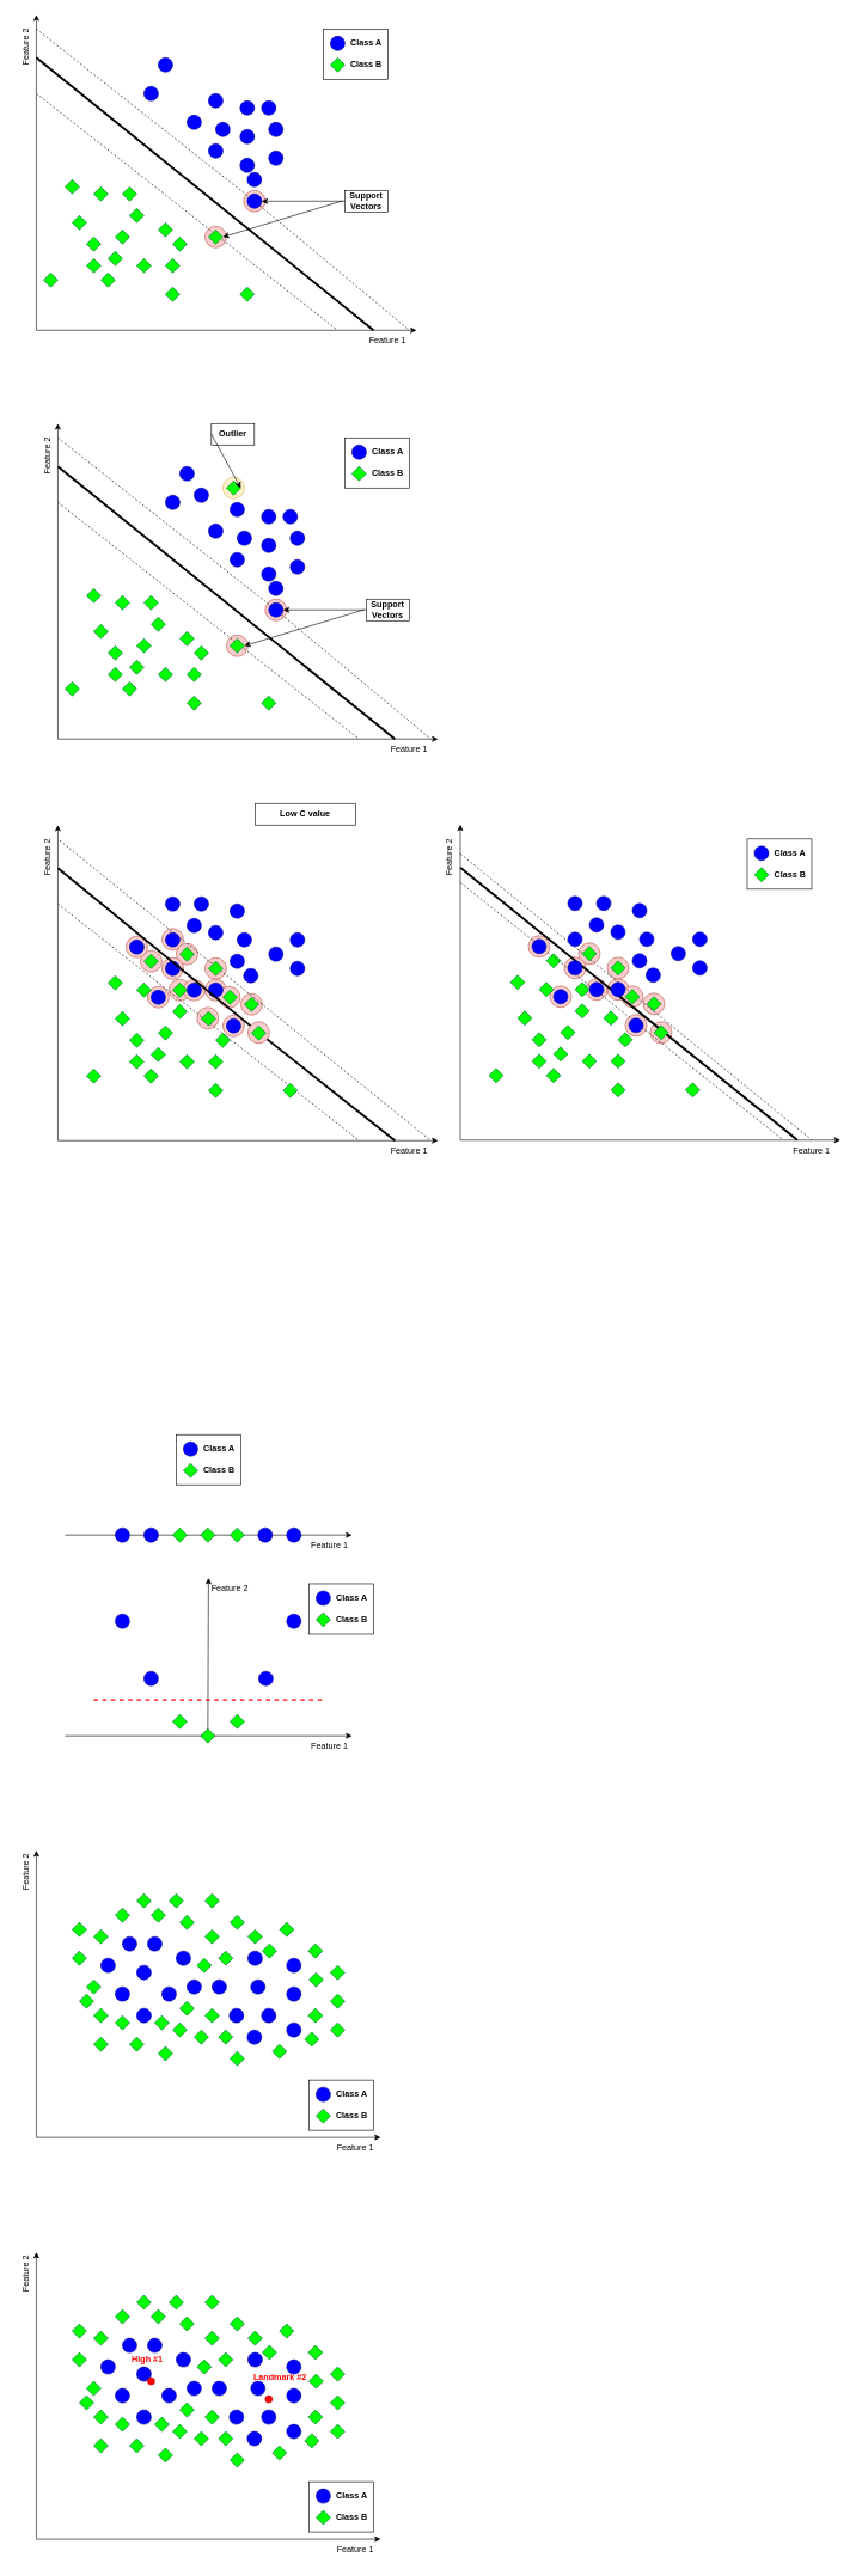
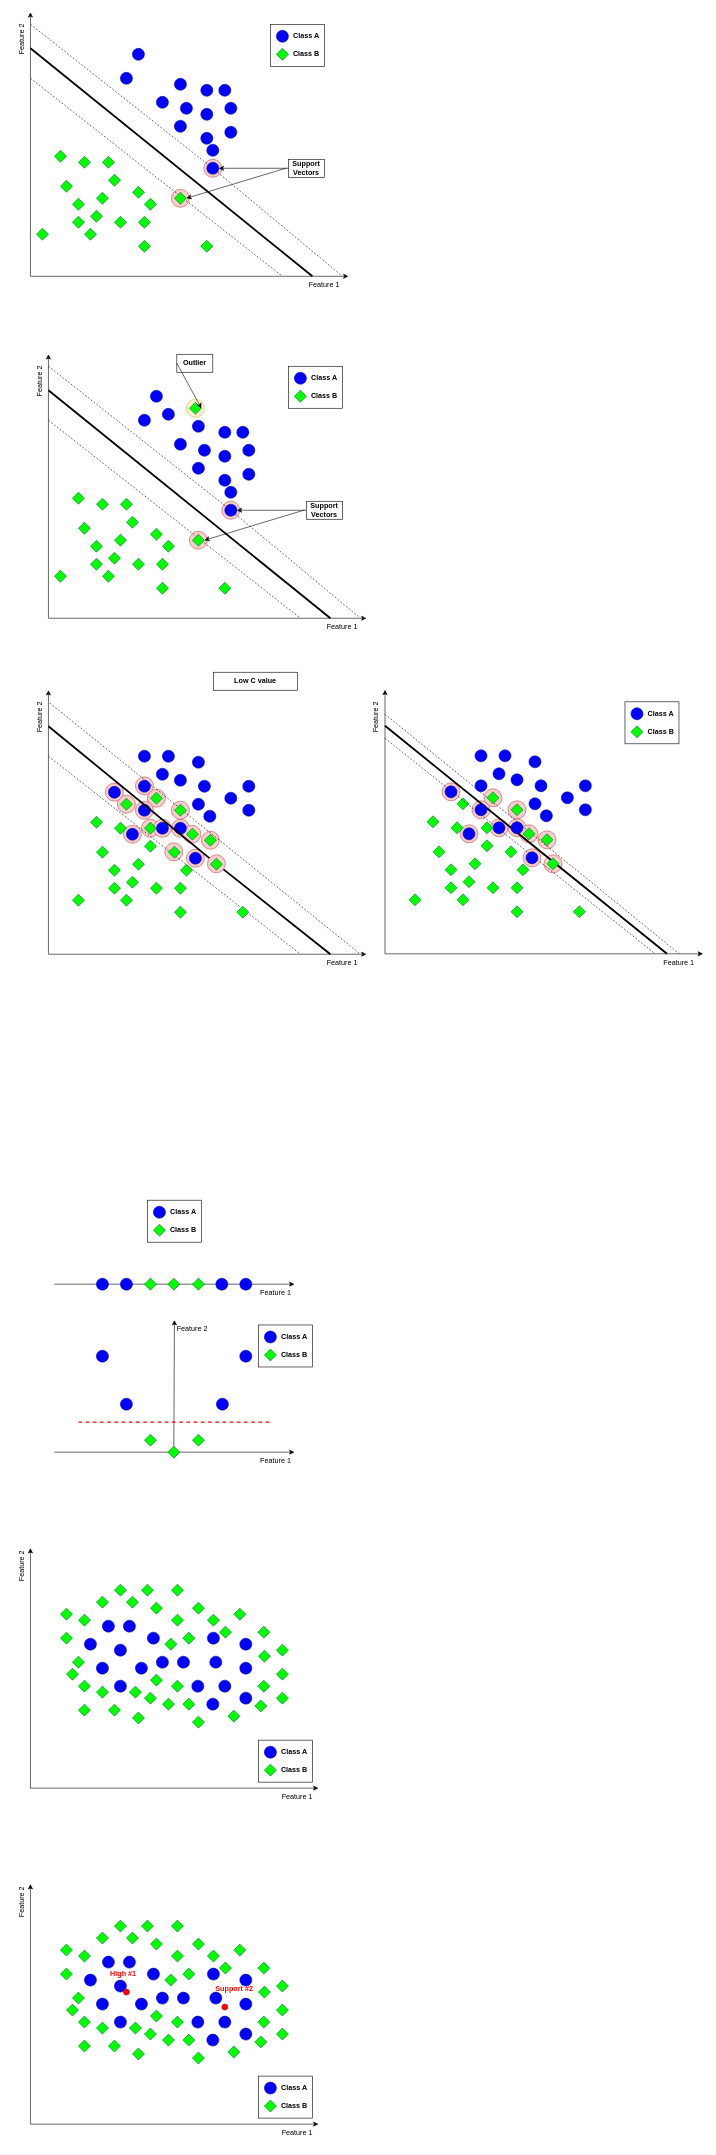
- <mxCell id="406" value="Landmark #2" style="text;html=1;align=center;verticalAlign=middle;whiteSpace=wrap;rounded=0;strokeColor=none;fontStyle=1;fontColor=#FF0000;" vertex="1" parent="1"><mxGeometry x="320" y="3300" width="140" height="30" as="geometry" /></mxCell>
+ <mxCell id="406" value="Support #2" style="text;html=1;align=center;verticalAlign=middle;whiteSpace=wrap;rounded=0;strokeColor=none;fontStyle=1;fontColor=#FF0000;" vertex="1" parent="1"><mxGeometry x="320" y="3300" width="140" height="30" as="geometry" /></mxCell>
